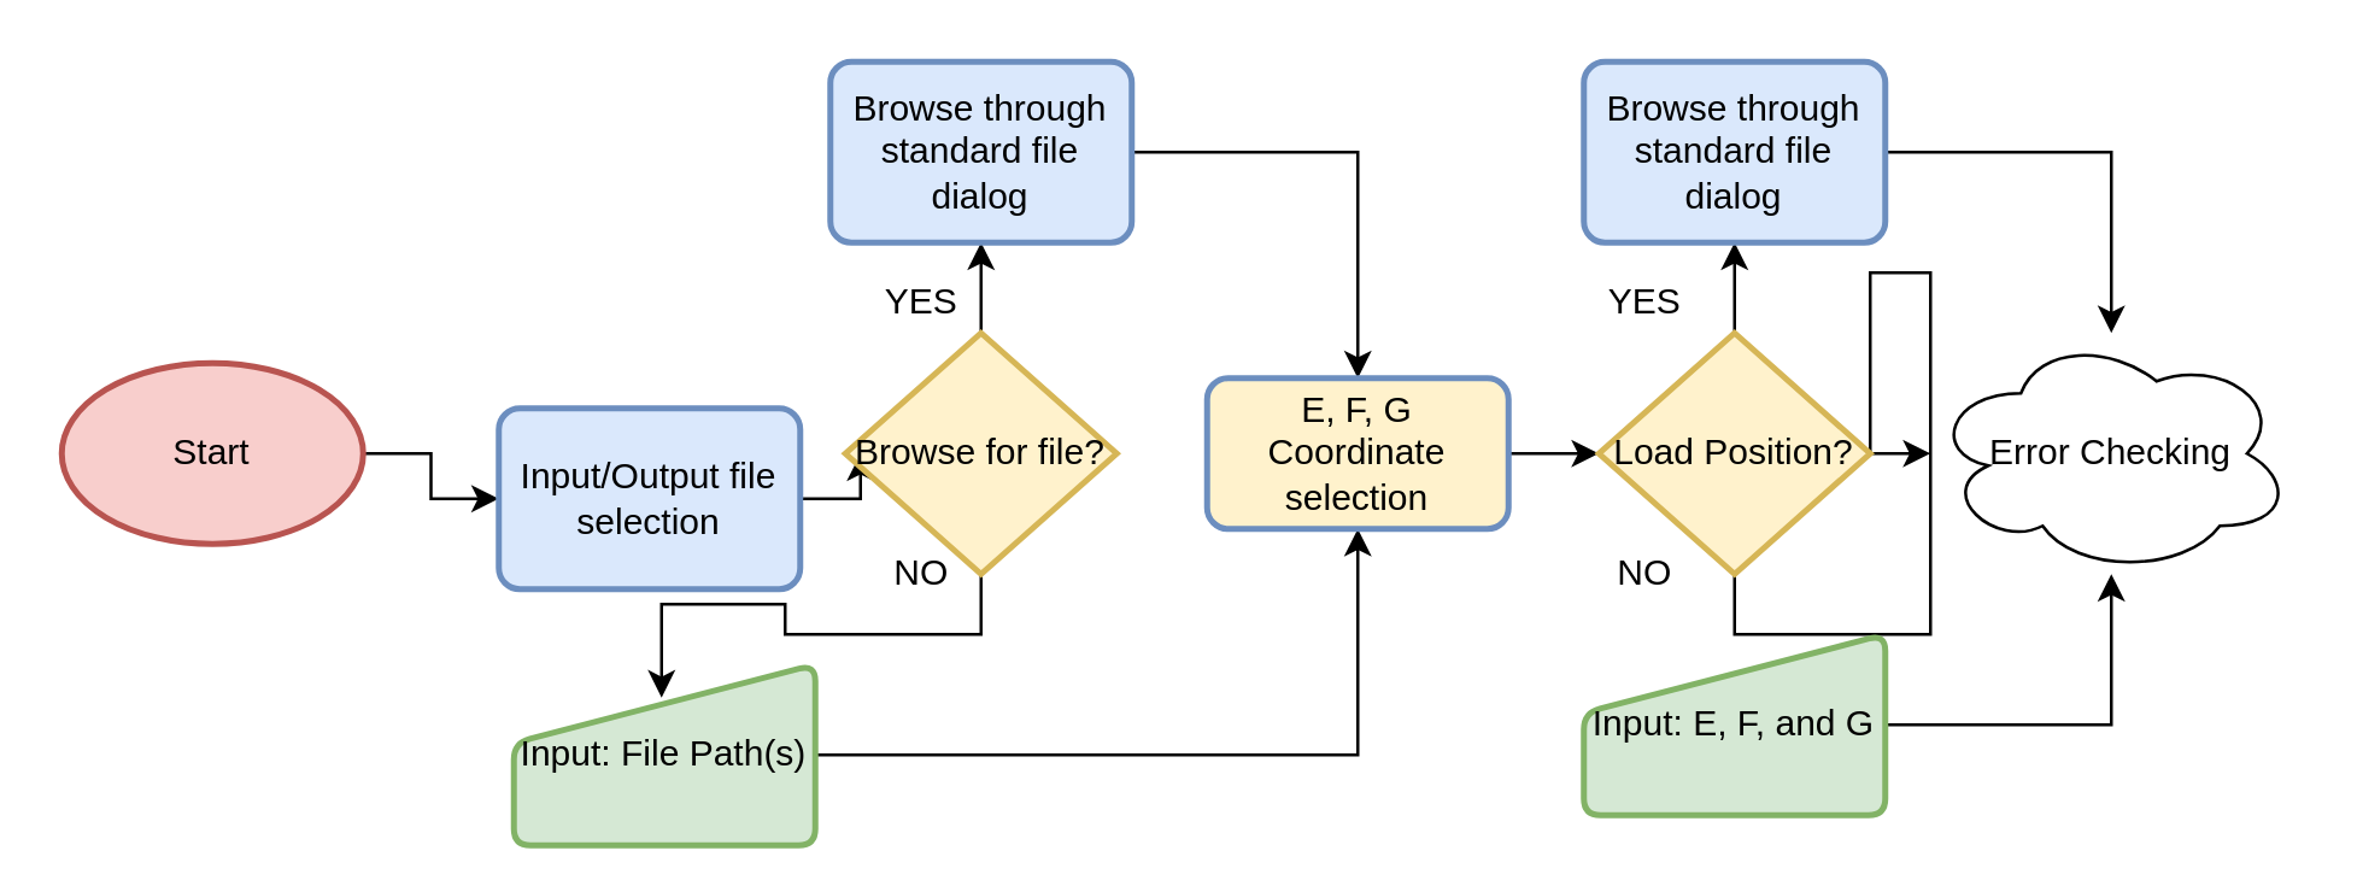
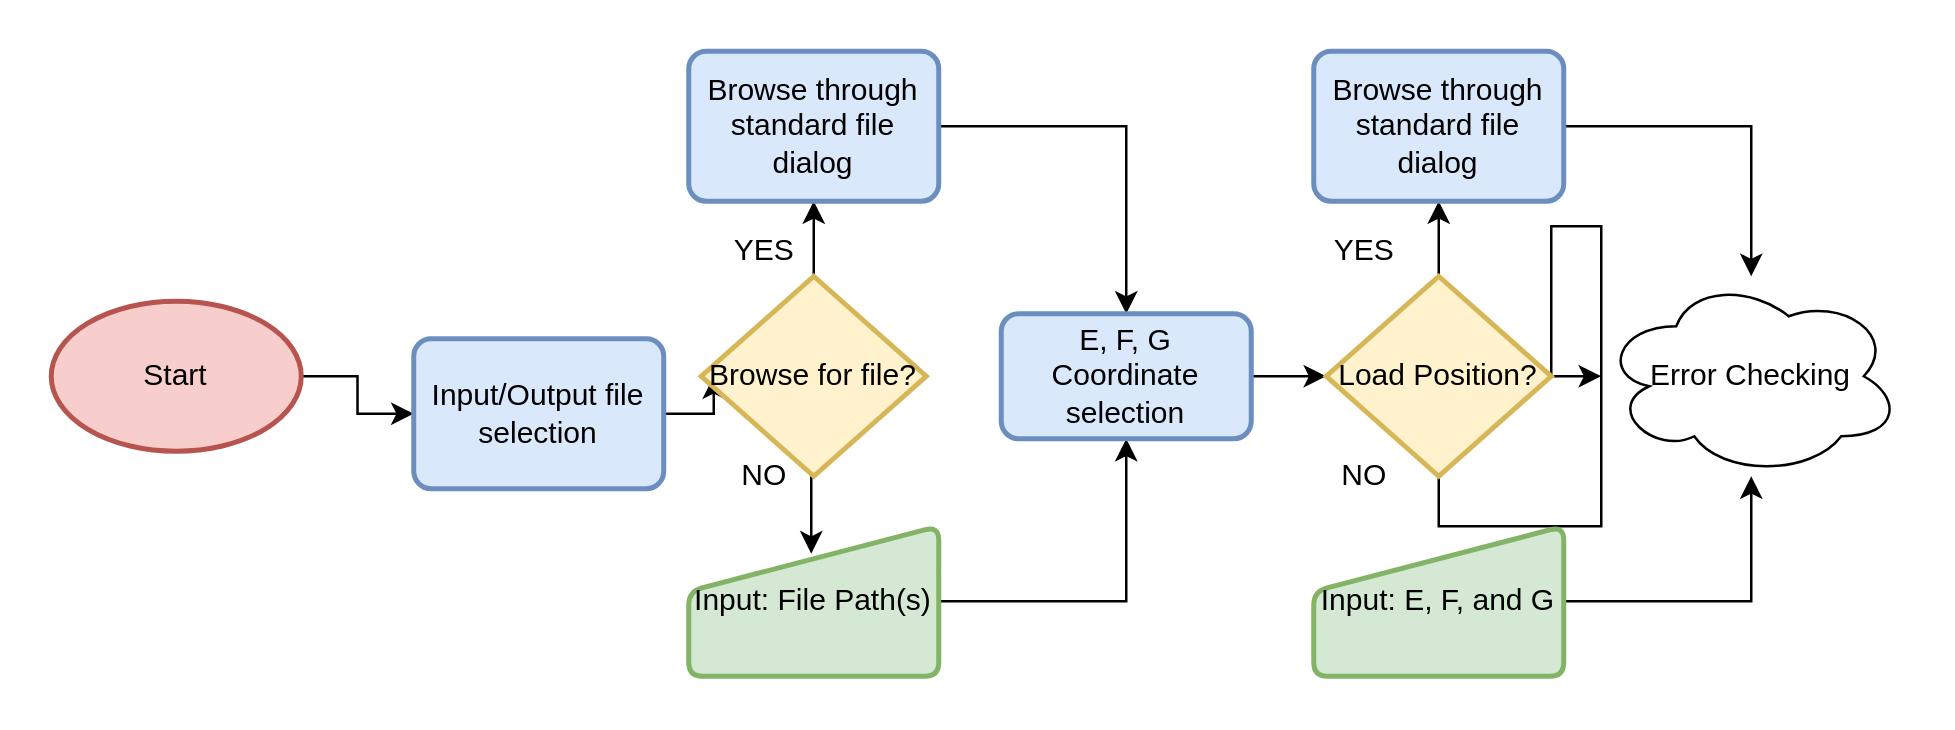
- <mxCell id="16" value="E, F, G Coordinate selection" style="rounded=1;whiteSpace=wrap;html=1;absoluteArcSize=1;arcSize=14;strokeWidth=2;fillColor=#fff2cc;strokeColor=#6c8ebf;" vertex="1" parent="1"><mxGeometry x="400" y="125" width="100" height="50" as="geometry" /></mxCell>
+ <mxCell id="16" value="E, F, G Coordinate selection" style="rounded=1;whiteSpace=wrap;html=1;absoluteArcSize=1;arcSize=14;strokeWidth=2;fillColor=#dae8fc;strokeColor=#6c8ebf;" vertex="1" parent="1"><mxGeometry x="400" y="125" width="100" height="50" as="geometry" /></mxCell>
- <mxCell id="12" value="Input: File Path(s)" style="html=1;strokeWidth=2;shape=manualInput;whiteSpace=wrap;rounded=1;size=26;arcSize=11;fillColor=#d5e8d4;strokeColor=#82b366;" vertex="1" parent="1"><mxGeometry x="170" y="220" width="100" height="60" as="geometry" /></mxCell>
+ <mxCell id="12" value="Input: File Path(s)" style="html=1;strokeWidth=2;shape=manualInput;whiteSpace=wrap;rounded=1;size=26;arcSize=11;fillColor=#d5e8d4;strokeColor=#82b366;" vertex="1" parent="1"><mxGeometry x="275" y="210" width="100" height="60" as="geometry" /></mxCell>
